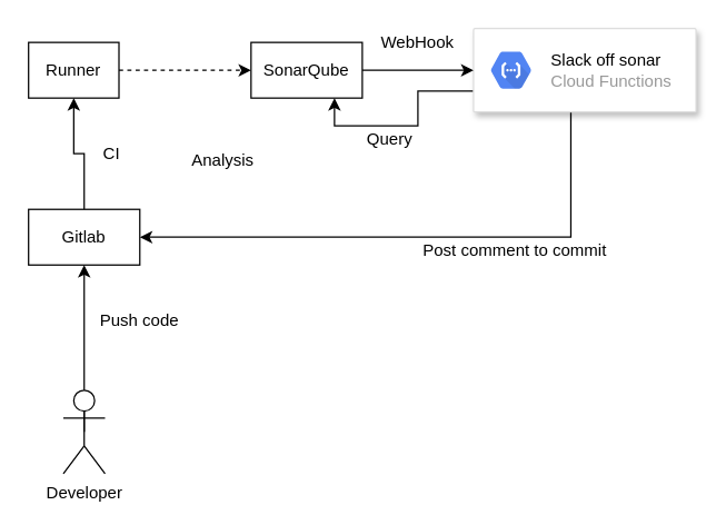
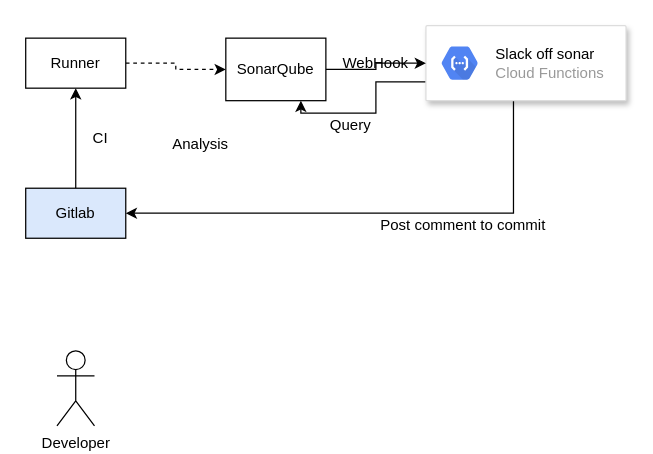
- <mxCell id="17" value="WebHook" style="text;html=1;strokeColor=none;fillColor=none;align=center;verticalAlign=middle;whiteSpace=wrap;rounded=0;" parent="1" vertex="1"><mxGeometry x="270" y="20" width="60" height="20" as="geometry" /></mxCell>
+ <mxCell id="17" value="WebHook" style="text;html=1;strokeColor=none;fillColor=none;align=center;verticalAlign=middle;whiteSpace=wrap;rounded=0;" parent="1" vertex="1"><mxGeometry x="270" y="40" width="60" height="20" as="geometry" /></mxCell>
- <mxCell id="11" value="Runner" style="rounded=0;whiteSpace=wrap;html=1;" parent="1" vertex="1"><mxGeometry x="20" y="30" width="65" height="40" as="geometry" /></mxCell>
+ <mxCell id="11" value="Runner" style="rounded=0;whiteSpace=wrap;html=1;" parent="1" vertex="1"><mxGeometry x="20" y="30" width="80" height="40" as="geometry" /></mxCell>
- <mxCell id="13" value="SonarQube" style="rounded=0;whiteSpace=wrap;html=1;" parent="1" vertex="1"><mxGeometry x="180" y="30" width="80" height="40" as="geometry" /></mxCell>
+ <mxCell id="13" value="SonarQube" style="rounded=0;whiteSpace=wrap;html=1;" parent="1" vertex="1"><mxGeometry x="180" y="30" width="80" height="50" as="geometry" /></mxCell>
- <mxCell id="9" value="Gitlab" style="rounded=0;whiteSpace=wrap;html=1;" parent="1" vertex="1"><mxGeometry x="20" y="150" width="80" height="40" as="geometry" /></mxCell>
+ <mxCell id="9" value="Gitlab" style="rounded=0;whiteSpace=wrap;html=1;fillColor=#dae8fc;" parent="1" vertex="1"><mxGeometry x="20" y="150" width="80" height="40" as="geometry" /></mxCell>
- <mxCell id="14" value="Push code" style="text;html=1;strokeColor=none;fillColor=none;align=center;verticalAlign=middle;whiteSpace=wrap;rounded=0;" parent="1" vertex="1"><mxGeometry x="70" y="220" width="60" height="20" as="geometry" /></mxCell>
- <mxCell id="6" style="edgeStyle=orthogonalEdgeStyle;rounded=0;orthogonalLoop=1;jettySize=auto;html=1;exitX=0.5;exitY=0.5;exitDx=0;exitDy=0;exitPerimeter=0;entryX=0.5;entryY=1;entryDx=0;entryDy=0;" parent="1" source="7" target="9" edge="1"><mxGeometry relative="1" as="geometry" /></mxCell>
